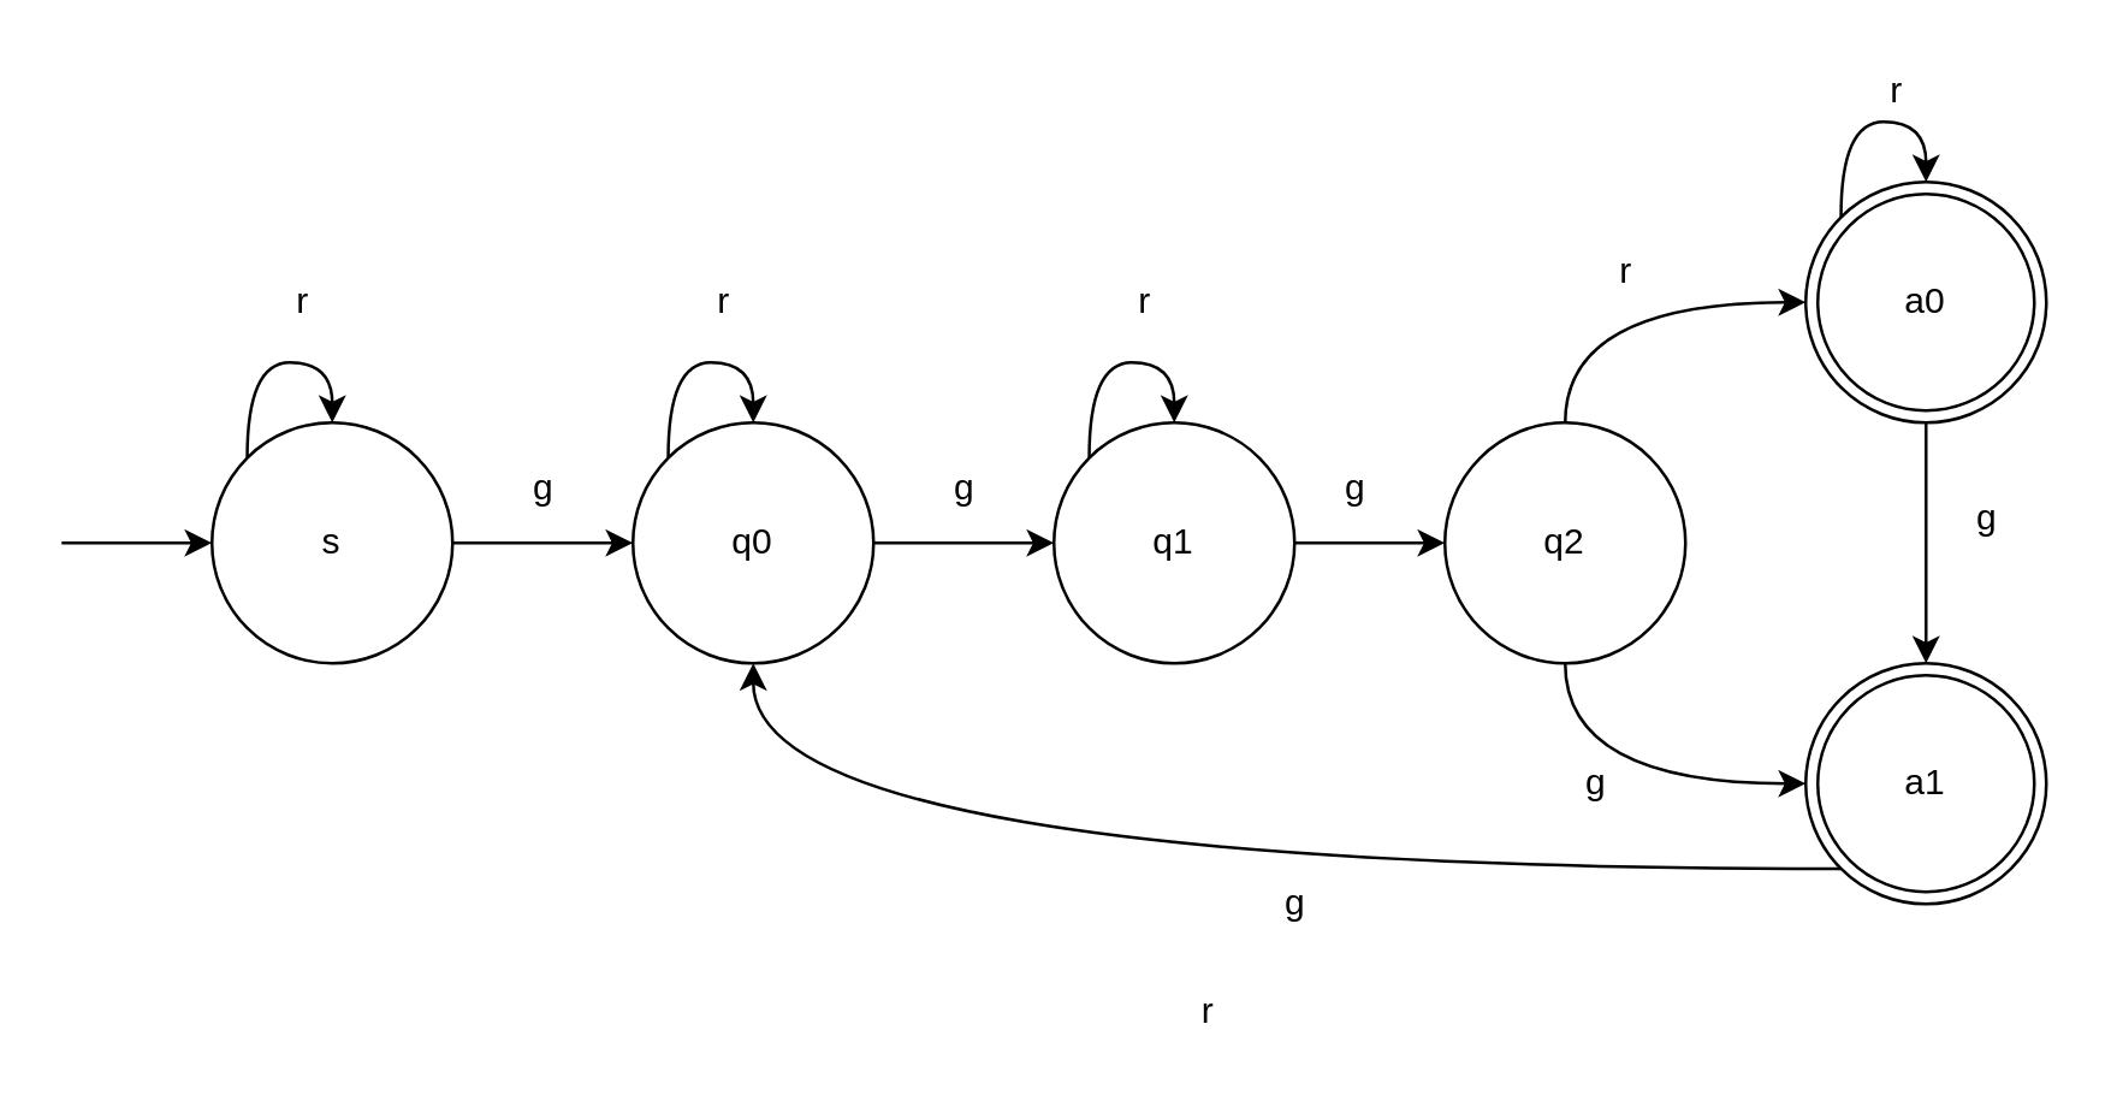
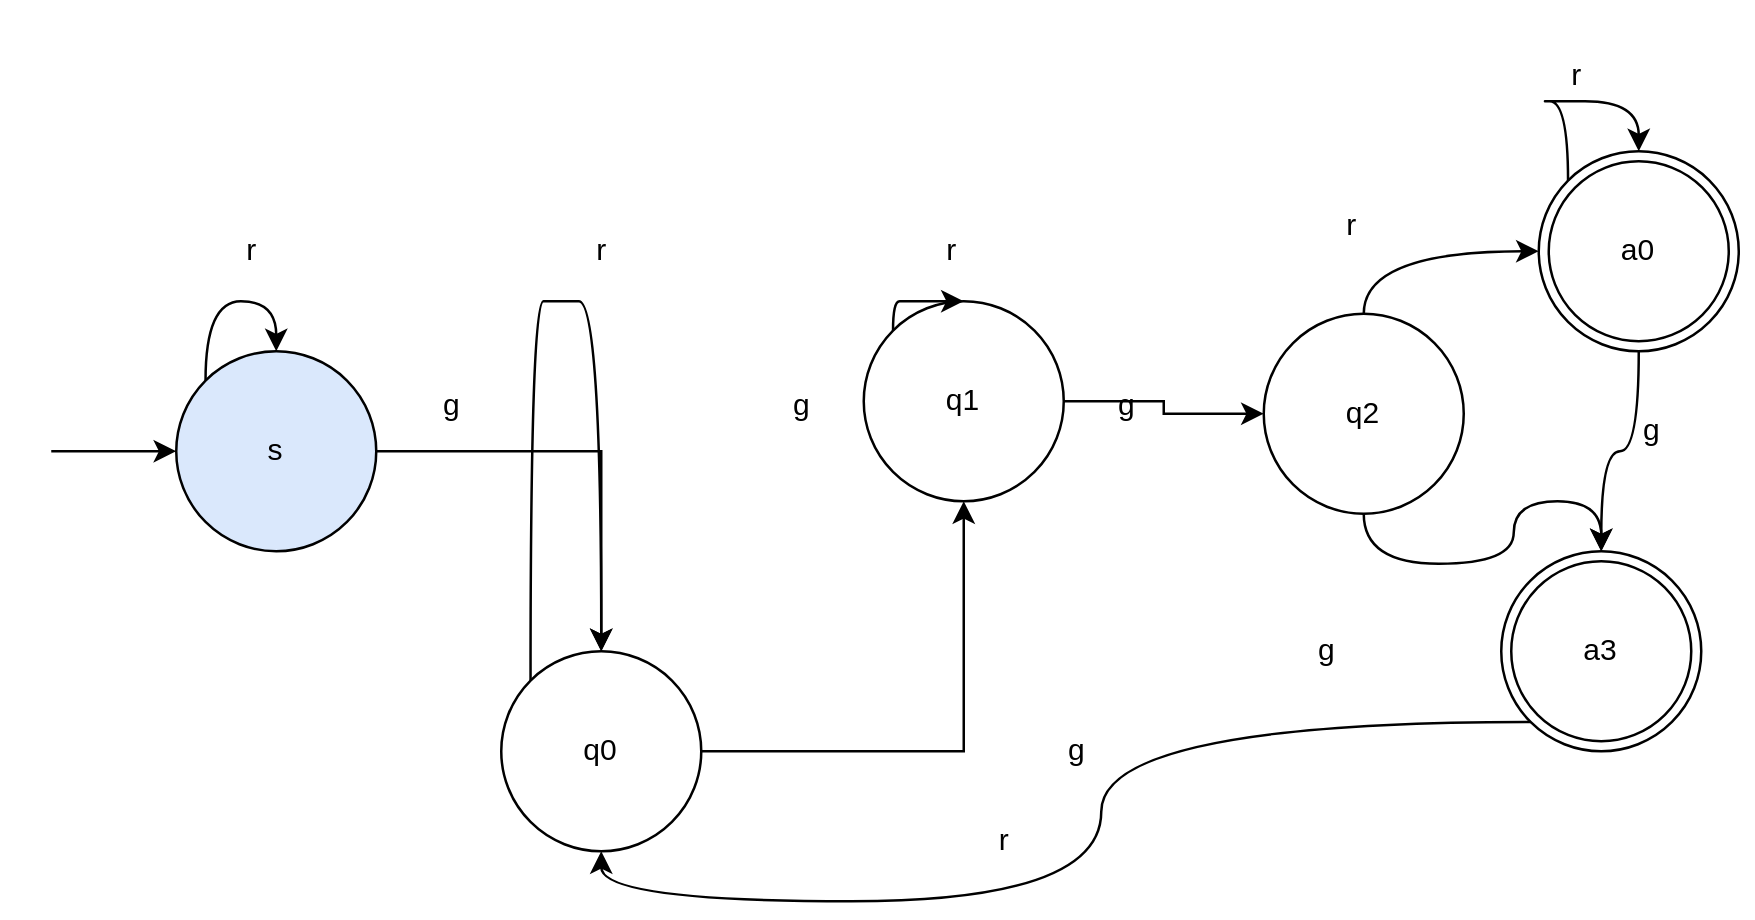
- <mxCell id="5" value="a0" style="ellipse;shape=doubleEllipse;whiteSpace=wrap;html=1;aspect=fixed;" vertex="1" parent="1"><mxGeometry x="600" y="60" width="80" height="80" as="geometry" /></mxCell>
+ <mxCell id="5" value="a0" style="ellipse;shape=doubleEllipse;whiteSpace=wrap;html=1;aspect=fixed;" vertex="1" parent="1"><mxGeometry x="615" y="60" width="80" height="80" as="geometry" /></mxCell>
- <mxCell id="3" value="s" style="ellipse;whiteSpace=wrap;html=1;aspect=fixed;" vertex="1" parent="1"><mxGeometry x="70" y="140" width="80" height="80" as="geometry" /></mxCell>
+ <mxCell id="3" value="s" style="ellipse;whiteSpace=wrap;html=1;aspect=fixed;fillColor=#dae8fc;" vertex="1" parent="1"><mxGeometry x="70" y="140" width="80" height="80" as="geometry" /></mxCell>
- <mxCell id="9" value="q0" style="ellipse;whiteSpace=wrap;html=1;aspect=fixed;" vertex="1" parent="1"><mxGeometry x="210" y="140" width="80" height="80" as="geometry" /></mxCell>
+ <mxCell id="9" value="q0" style="ellipse;whiteSpace=wrap;html=1;aspect=fixed;" vertex="1" parent="1"><mxGeometry x="200" y="260" width="80" height="80" as="geometry" /></mxCell>
- <mxCell id="11" value="q1" style="ellipse;whiteSpace=wrap;html=1;aspect=fixed;" vertex="1" parent="1"><mxGeometry x="350" y="140" width="80" height="80" as="geometry" /></mxCell>
+ <mxCell id="11" value="q1" style="ellipse;whiteSpace=wrap;html=1;aspect=fixed;" vertex="1" parent="1"><mxGeometry x="345" y="120" width="80" height="80" as="geometry" /></mxCell>
- <mxCell id="14" value="q2" style="ellipse;whiteSpace=wrap;html=1;aspect=fixed;" vertex="1" parent="1"><mxGeometry x="480" y="140" width="80" height="80" as="geometry" /></mxCell>
+ <mxCell id="14" value="q2" style="ellipse;whiteSpace=wrap;html=1;aspect=fixed;" vertex="1" parent="1"><mxGeometry x="505" y="125" width="80" height="80" as="geometry" /></mxCell>
- <mxCell id="7" value="a1" style="ellipse;shape=doubleEllipse;whiteSpace=wrap;html=1;aspect=fixed;" vertex="1" parent="1"><mxGeometry x="600" y="220" width="80" height="80" as="geometry" /></mxCell>
+ <mxCell id="7" value="a3" style="ellipse;shape=doubleEllipse;whiteSpace=wrap;html=1;aspect=fixed;" vertex="1" parent="1"><mxGeometry x="600" y="220" width="80" height="80" as="geometry" /></mxCell>
